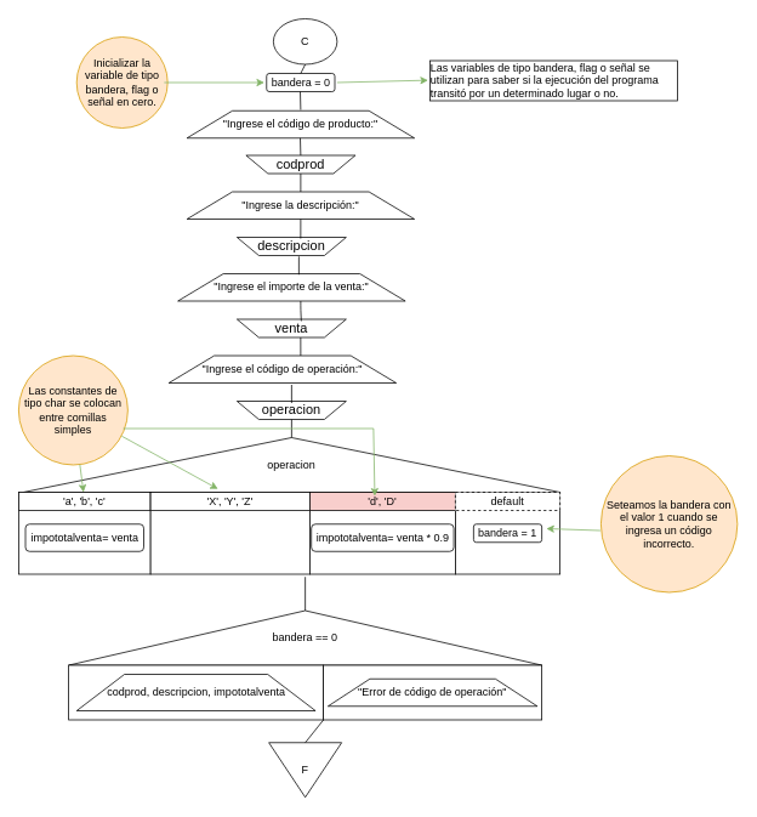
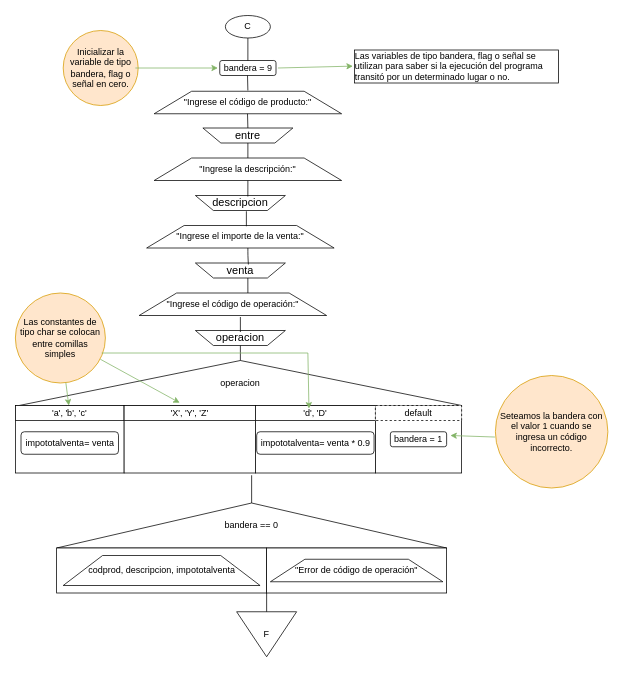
- <mxCell id="3" value="C" style="ellipse;whiteSpace=wrap;html=1;" vertex="1" parent="1"><mxGeometry x="300" y="20" width="70" height="50" as="geometry" /></mxCell>
+ <mxCell id="3" value="C" style="ellipse;whiteSpace=wrap;html=1;" vertex="1" parent="1"><mxGeometry x="300" y="20" width="60" height="30" as="geometry" /></mxCell>
- <mxCell id="21" value="bandera = 0" style="rounded=1;whiteSpace=wrap;html=1;" vertex="1" parent="1"><mxGeometry x="292.5" y="80" width="75" height="20" as="geometry" /></mxCell>
+ <mxCell id="21" value="bandera = 9" style="rounded=1;whiteSpace=wrap;html=1;" vertex="1" parent="1"><mxGeometry x="292.5" y="80" width="75" height="20" as="geometry" /></mxCell>
- <mxCell id="5" value="&lt;span style=&quot;font-size: 11.0pt ; line-height: 107% ; font-family: &amp;#34;calibri&amp;#34; , sans-serif&quot;&gt;codprod&lt;/span&gt;" style="shape=trapezoid;perimeter=trapezoidPerimeter;whiteSpace=wrap;html=1;direction=west;" vertex="1" parent="1"><mxGeometry x="270" y="170" width="120" height="20" as="geometry" /></mxCell>
+ <mxCell id="5" value="&lt;span style=&quot;font-size: 11.0pt ; line-height: 107% ; font-family: &amp;#34;calibri&amp;#34; , sans-serif&quot;&gt;entre&lt;/span&gt;" style="shape=trapezoid;perimeter=trapezoidPerimeter;whiteSpace=wrap;html=1;direction=west;" vertex="1" parent="1"><mxGeometry x="270" y="170" width="120" height="20" as="geometry" /></mxCell>
- <mxCell id="18" value="'d', 'D'" style="rounded=0;whiteSpace=wrap;html=1;fillColor=#f8cecc;" vertex="1" parent="1"><mxGeometry x="340" y="540" width="160" height="20" as="geometry" /></mxCell>
+ <mxCell id="18" value="'d', 'D'" style="rounded=0;whiteSpace=wrap;html=1;" vertex="1" parent="1"><mxGeometry x="340" y="540" width="160" height="20" as="geometry" /></mxCell>
- <mxCell id="28" value="F" style="triangle;whiteSpace=wrap;html=1;direction=south;" vertex="1" parent="1"><mxGeometry x="295" y="815" width="80" height="60" as="geometry" /></mxCell>
+ <mxCell id="28" value="F" style="triangle;whiteSpace=wrap;html=1;direction=south;" vertex="1" parent="1"><mxGeometry x="315" y="815" width="80" height="60" as="geometry" /></mxCell>
